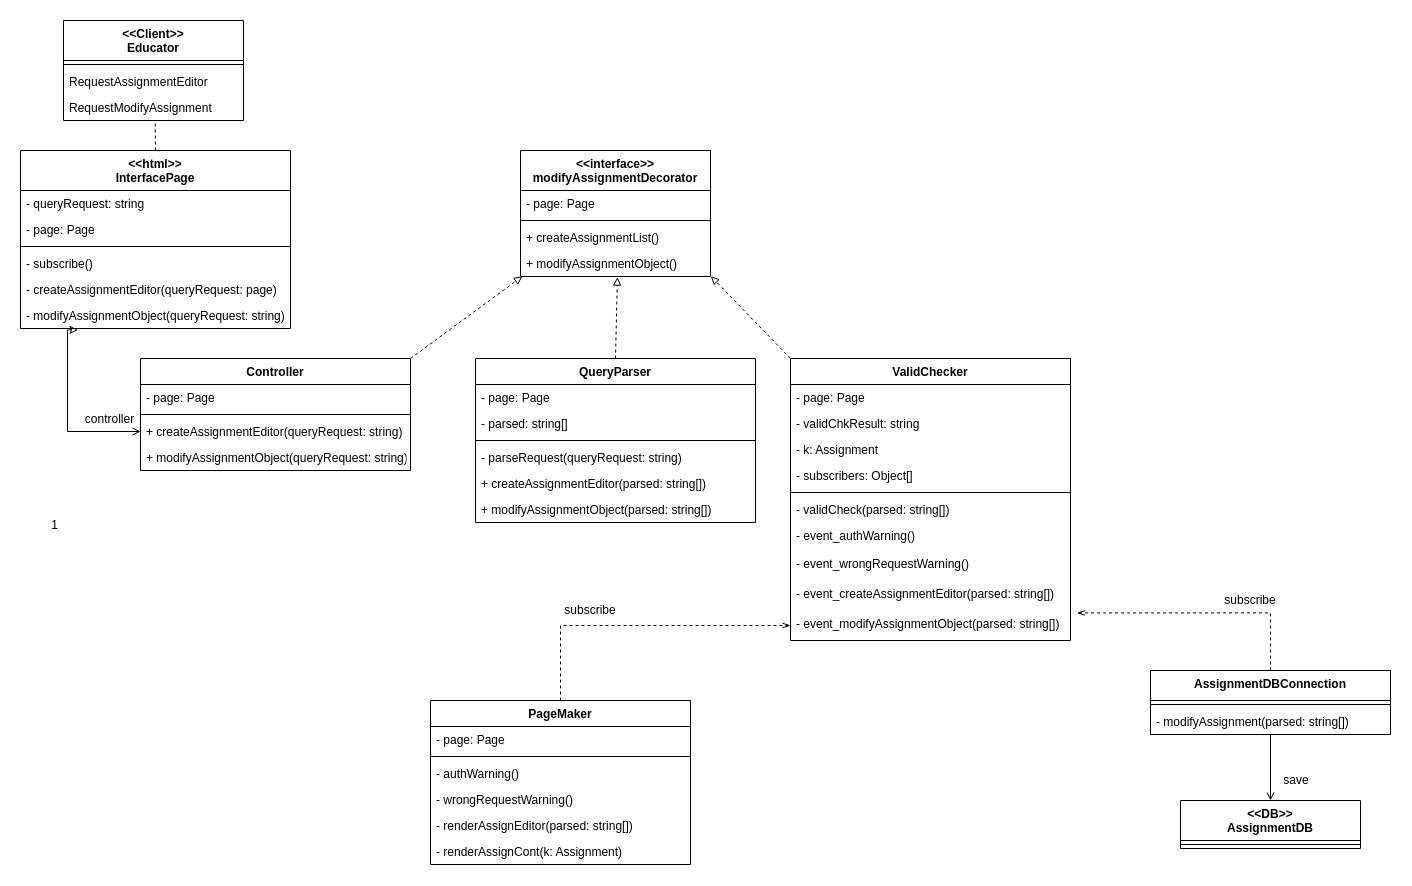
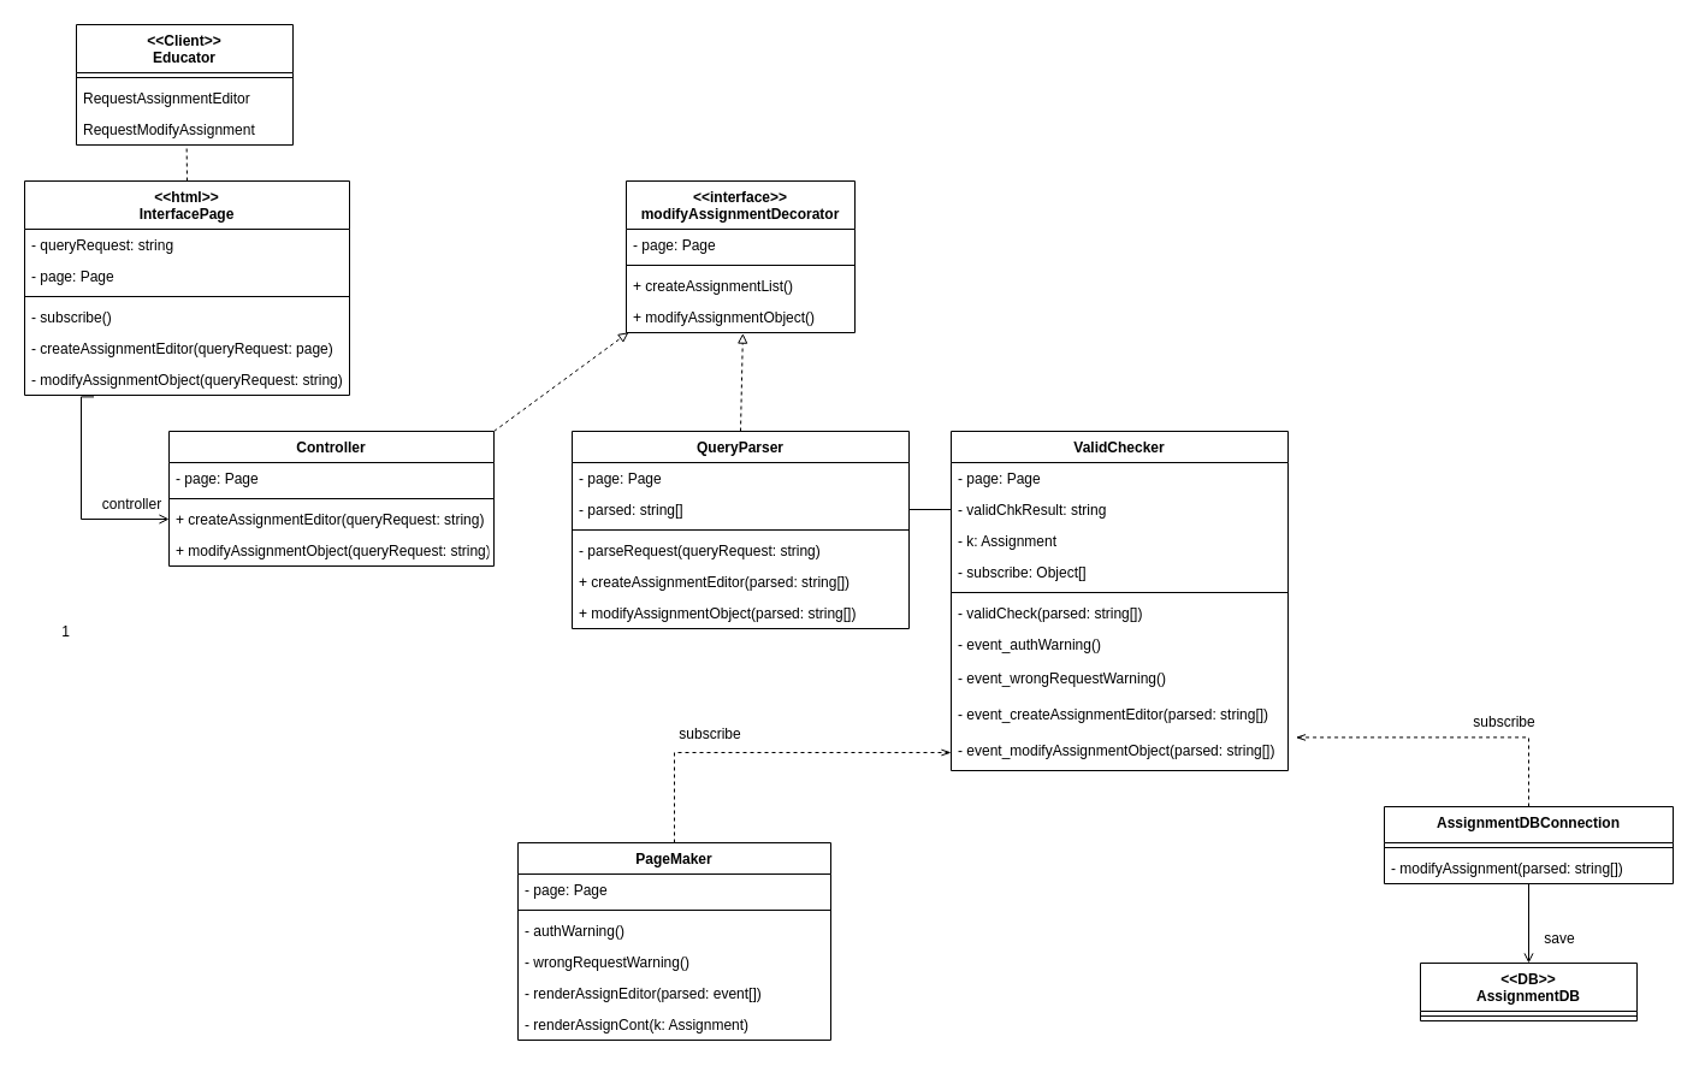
- <mxCell id="58" style="rounded=0;orthogonalLoop=1;jettySize=auto;html=1;exitX=0;exitY=0;exitDx=0;exitDy=0;endArrow=block;endFill=0;dashed=1;entryX=1.002;entryY=0.986;entryDx=0;entryDy=0;entryPerimeter=0;" edge="1" parent="1" source="32" target="10"><mxGeometry relative="1" as="geometry"><mxPoint x="380" y="378" as="sourcePoint" /><mxPoint x="590" y="279" as="targetPoint" /></mxGeometry></mxCell>
- <mxCell id="59" style="edgeStyle=orthogonalEdgeStyle;rounded=0;orthogonalLoop=1;jettySize=auto;html=1;exitX=0;exitY=0.5;exitDx=0;exitDy=0;entryX=0.213;entryY=1.054;entryDx=0;entryDy=0;entryPerimeter=0;endArrow=classic;endFill=0;startArrow=open;startFill=0;" edge="1" parent="1" source="23" target="18"><mxGeometry relative="1" as="geometry"><Array as="points"><mxPoint x="67" y="431" /></Array></mxGeometry></mxCell>
+ <mxCell id="59" style="edgeStyle=orthogonalEdgeStyle;rounded=0;orthogonalLoop=1;jettySize=auto;html=1;exitX=0;exitY=0.5;exitDx=0;exitDy=0;entryX=0.213;entryY=1.054;entryDx=0;entryDy=0;entryPerimeter=0;endArrow=none;endFill=0;startArrow=open;startFill=0;" edge="1" parent="1" source="23" target="18"><mxGeometry relative="1" as="geometry"><Array as="points"><mxPoint x="67" y="431" /></Array></mxGeometry></mxCell>
+ <mxCell id="60" style="edgeStyle=orthogonalEdgeStyle;rounded=0;orthogonalLoop=1;jettySize=auto;html=1;exitX=1;exitY=0.5;exitDx=0;exitDy=0;entryX=0;entryY=0.5;entryDx=0;entryDy=0;startArrow=none;startFill=0;endArrow=none;endFill=0;" edge="1" parent="1" source="27" target="34"><mxGeometry relative="1" as="geometry" /></mxCell>
- <mxCell id="36" value="- subscribers: Object[]" style="text;strokeColor=none;fillColor=none;align=left;verticalAlign=top;spacingLeft=4;spacingRight=4;overflow=hidden;rotatable=0;points=[[0,0.5],[1,0.5]];portConstraint=eastwest;" vertex="1" parent="32"><mxGeometry y="104" width="280" height="26" as="geometry" /></mxCell>
+ <mxCell id="36" value="- subscribe: Object[]" style="text;strokeColor=none;fillColor=none;align=left;verticalAlign=top;spacingLeft=4;spacingRight=4;overflow=hidden;rotatable=0;points=[[0,0.5],[1,0.5]];portConstraint=eastwest;" vertex="1" parent="32"><mxGeometry y="104" width="280" height="26" as="geometry" /></mxCell>
- <mxCell id="49" value="- renderAssignEditor(parsed: string[])" style="text;strokeColor=none;fillColor=none;align=left;verticalAlign=top;spacingLeft=4;spacingRight=4;overflow=hidden;rotatable=0;points=[[0,0.5],[1,0.5]];portConstraint=eastwest;" vertex="1" parent="44"><mxGeometry y="112" width="260" height="26" as="geometry" /></mxCell>
+ <mxCell id="49" value="- renderAssignEditor(parsed: event[])" style="text;strokeColor=none;fillColor=none;align=left;verticalAlign=top;spacingLeft=4;spacingRight=4;overflow=hidden;rotatable=0;points=[[0,0.5],[1,0.5]];portConstraint=eastwest;" vertex="1" parent="44"><mxGeometry y="112" width="260" height="26" as="geometry" /></mxCell>
